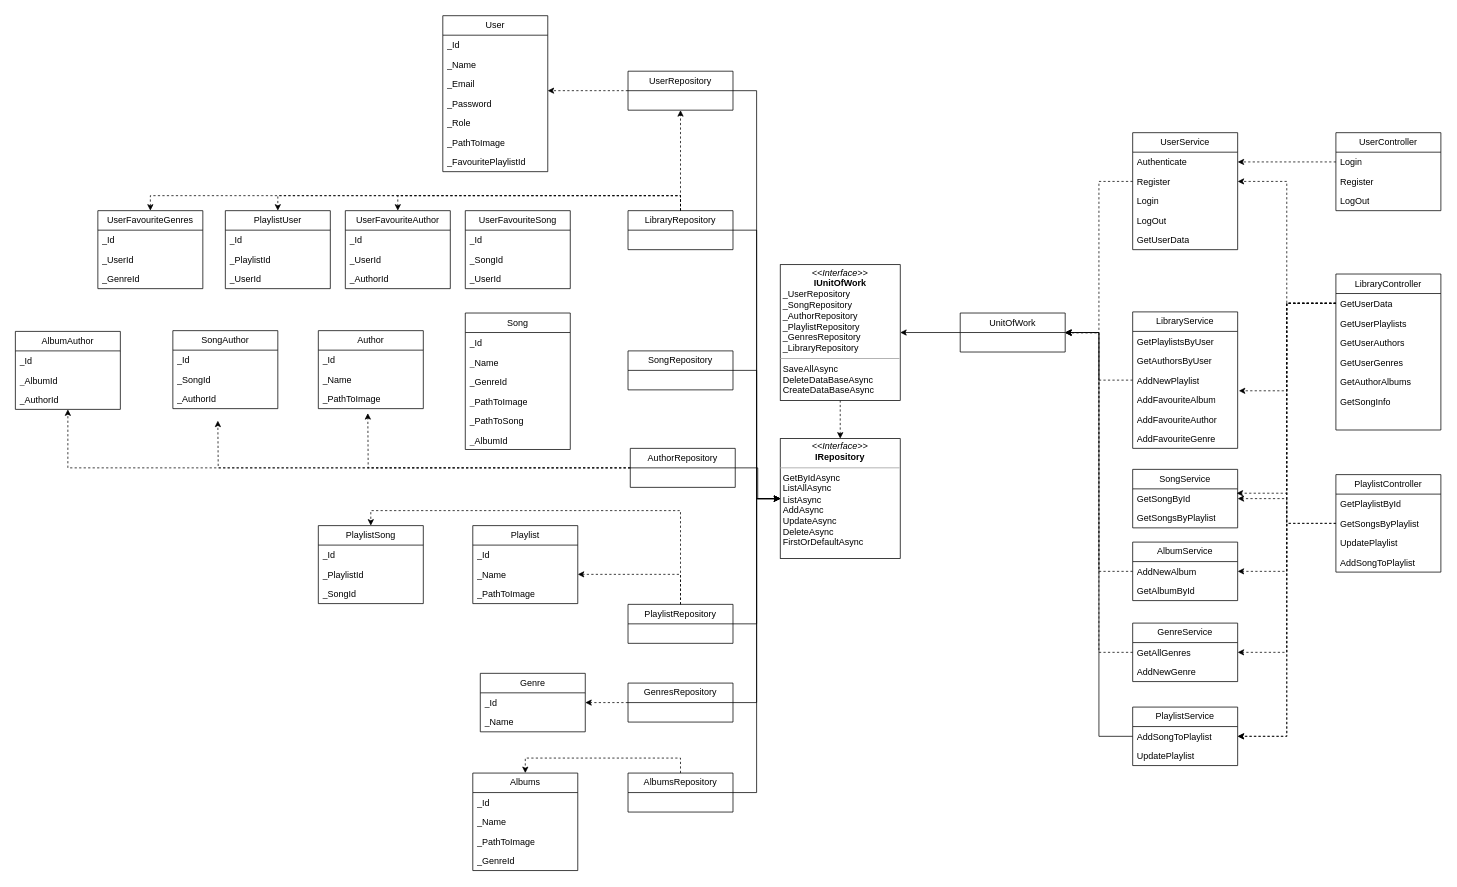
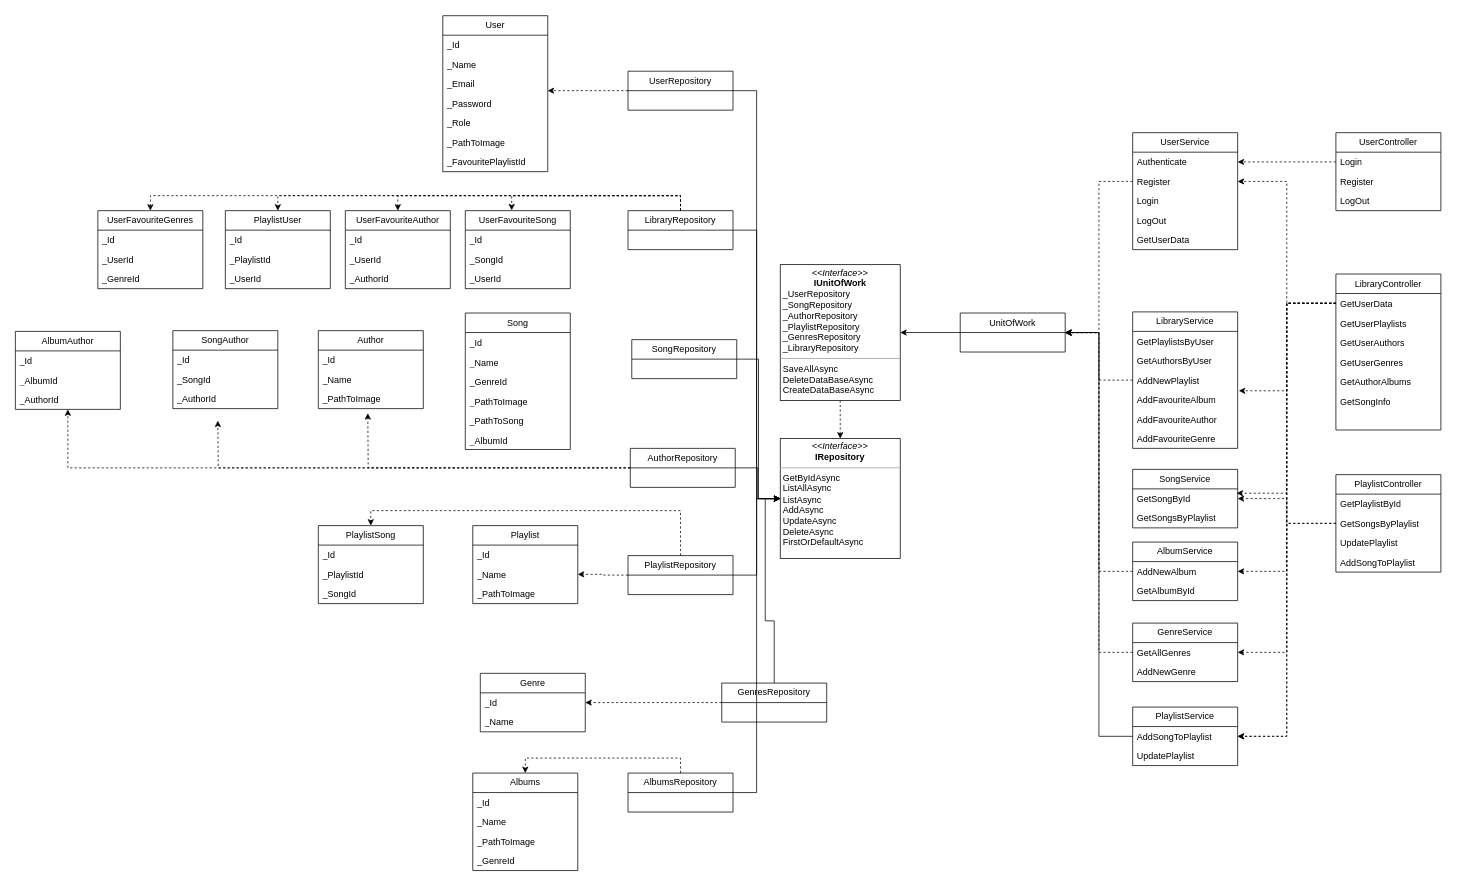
- <mxCell id="91" style="edgeStyle=orthogonalEdgeStyle;rounded=0;orthogonalLoop=1;jettySize=auto;html=1;exitX=0.5;exitY=0;exitDx=0;exitDy=0;dashed=1;" parent="1" source="85" target="12" edge="1"><mxGeometry relative="1" as="geometry" /></mxCell>
+ <mxCell id="91" style="edgeStyle=orthogonalEdgeStyle;rounded=0;orthogonalLoop=1;jettySize=auto;html=1;entryX=0.442;entryY=-0.004;entryDx=0;entryDy=0;entryPerimeter=0;exitX=0.5;exitY=0;exitDx=0;exitDy=0;dashed=1;" parent="1" source="85" target="73" edge="1"><mxGeometry relative="1" as="geometry" /></mxCell>
- <mxCell id="14" value="SongRepository" style="swimlane;fontStyle=0;childLayout=stackLayout;horizontal=1;startSize=26;fillColor=none;horizontalStack=0;resizeParent=1;resizeParentMax=0;resizeLast=0;collapsible=1;marginBottom=0;whiteSpace=wrap;html=1;" parent="1" vertex="1"><mxGeometry x="837" y="467" width="140" height="52" as="geometry" /></mxCell>
+ <mxCell id="14" value="SongRepository" style="swimlane;fontStyle=0;childLayout=stackLayout;horizontal=1;startSize=26;fillColor=none;horizontalStack=0;resizeParent=1;resizeParentMax=0;resizeLast=0;collapsible=1;marginBottom=0;whiteSpace=wrap;html=1;" parent="1" vertex="1"><mxGeometry x="842" y="452" width="140" height="52" as="geometry" /></mxCell>
- <mxCell id="23" value="PlaylistRepository" style="swimlane;fontStyle=0;childLayout=stackLayout;horizontal=1;startSize=26;fillColor=none;horizontalStack=0;resizeParent=1;resizeParentMax=0;resizeLast=0;collapsible=1;marginBottom=0;whiteSpace=wrap;html=1;" parent="1" vertex="1"><mxGeometry x="837" y="805" width="140" height="52" as="geometry" /></mxCell>
+ <mxCell id="23" value="PlaylistRepository" style="swimlane;fontStyle=0;childLayout=stackLayout;horizontal=1;startSize=26;fillColor=none;horizontalStack=0;resizeParent=1;resizeParentMax=0;resizeLast=0;collapsible=1;marginBottom=0;whiteSpace=wrap;html=1;" parent="1" vertex="1"><mxGeometry x="837" y="740" width="140" height="52" as="geometry" /></mxCell>
- <mxCell id="26" value="GenresRepository" style="swimlane;fontStyle=0;childLayout=stackLayout;horizontal=1;startSize=26;fillColor=none;horizontalStack=0;resizeParent=1;resizeParentMax=0;resizeLast=0;collapsible=1;marginBottom=0;whiteSpace=wrap;html=1;" parent="1" vertex="1"><mxGeometry x="837" y="910" width="140" height="52" as="geometry" /></mxCell>
+ <mxCell id="26" value="GenresRepository" style="swimlane;fontStyle=0;childLayout=stackLayout;horizontal=1;startSize=26;fillColor=none;horizontalStack=0;resizeParent=1;resizeParentMax=0;resizeLast=0;collapsible=1;marginBottom=0;whiteSpace=wrap;html=1;" parent="1" vertex="1"><mxGeometry x="962" y="910" width="140" height="52" as="geometry" /></mxCell>
